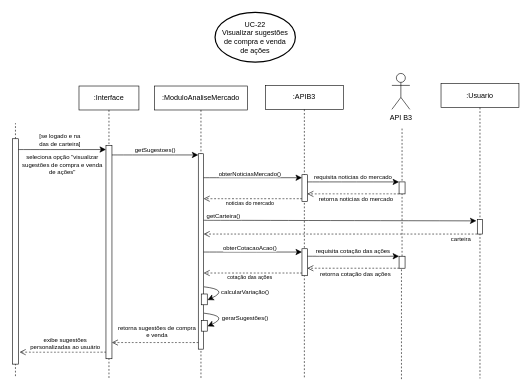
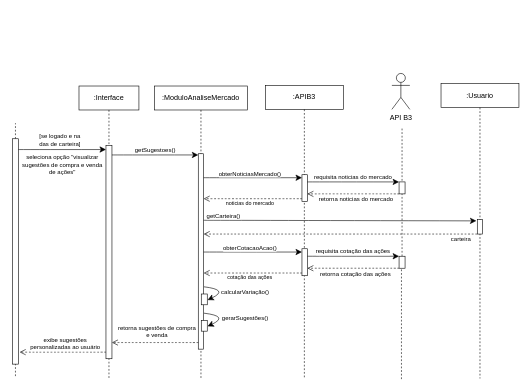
- <mxCell id="11" value="UC-22&lt;div&gt;Visualizar sugestões&lt;/div&gt;&lt;div&gt;de compra e venda&lt;/div&gt;&lt;div&gt;de ações&lt;/div&gt;" style="strokeWidth=2;html=1;shape=mxgraph.flowchart.start_1;whiteSpace=wrap;" parent="1" vertex="1"><mxGeometry x="358" y="20" width="134" height="83" as="geometry" /></mxCell>
